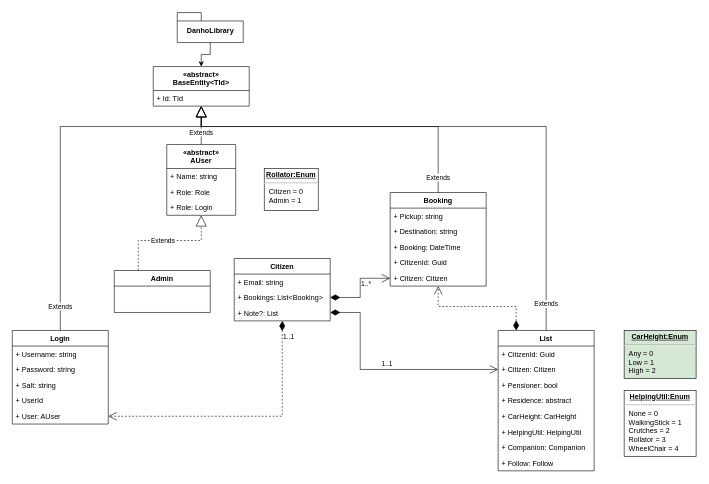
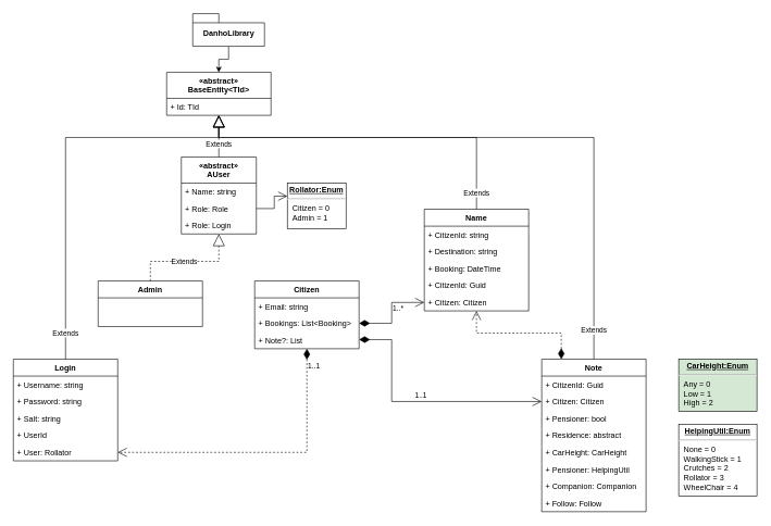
+ <mxCell id="12" value="" style="endArrow=open;endFill=1;endSize=12;html=1;rounded=0;edgeStyle=orthogonalEdgeStyle;" edge="1" parent="1" source="10" target="5"><mxGeometry width="160" relative="1" as="geometry"><mxPoint x="100" y="550" as="sourcePoint" /><mxPoint x="260" y="550" as="targetPoint" /><Array as="points"><mxPoint x="420" y="319" /><mxPoint x="420" y="300" /></Array></mxGeometry></mxCell>
- <mxCell id="19" value="Booking" style="swimlane;fontStyle=1;align=center;verticalAlign=top;childLayout=stackLayout;horizontal=1;startSize=26;horizontalStack=0;resizeParent=1;resizeParentMax=0;resizeLast=0;collapsible=1;marginBottom=0;" vertex="1" parent="1"><mxGeometry x="650" y="320" width="160" height="156" as="geometry" /></mxCell>
+ <mxCell id="19" value="Name" style="swimlane;fontStyle=1;align=center;verticalAlign=top;childLayout=stackLayout;horizontal=1;startSize=26;horizontalStack=0;resizeParent=1;resizeParentMax=0;resizeLast=0;collapsible=1;marginBottom=0;" vertex="1" parent="1"><mxGeometry x="650" y="320" width="160" height="156" as="geometry" /></mxCell>
- <mxCell id="20" value="+ Pickup: string" style="text;strokeColor=none;fillColor=none;align=left;verticalAlign=top;spacingLeft=4;spacingRight=4;overflow=hidden;rotatable=0;points=[[0,0.5],[1,0.5]];portConstraint=eastwest;" vertex="1" parent="19"><mxGeometry y="26" width="160" height="26" as="geometry" /></mxCell>
+ <mxCell id="20" value="+ CitizenId: string" style="text;strokeColor=none;fillColor=none;align=left;verticalAlign=top;spacingLeft=4;spacingRight=4;overflow=hidden;rotatable=0;points=[[0,0.5],[1,0.5]];portConstraint=eastwest;" vertex="1" parent="19"><mxGeometry y="26" width="160" height="26" as="geometry" /></mxCell>
- <mxCell id="13" value="Admin" style="swimlane;fontStyle=1;align=center;verticalAlign=top;childLayout=stackLayout;horizontal=1;startSize=26;horizontalStack=0;resizeParent=1;resizeParentMax=0;resizeLast=0;collapsible=1;marginBottom=0;" vertex="1" parent="1"><mxGeometry x="190" y="450" width="160" height="70" as="geometry" /></mxCell>
+ <mxCell id="13" value="Admin" style="swimlane;fontStyle=1;align=center;verticalAlign=top;childLayout=stackLayout;horizontal=1;startSize=26;horizontalStack=0;resizeParent=1;resizeParentMax=0;resizeLast=0;collapsible=1;marginBottom=0;" vertex="1" parent="1"><mxGeometry x="150" y="430" width="160" height="70" as="geometry" /></mxCell>
- <mxCell id="27" value="List" style="swimlane;fontStyle=1;align=center;verticalAlign=top;childLayout=stackLayout;horizontal=1;startSize=26;horizontalStack=0;resizeParent=1;resizeParentMax=0;resizeLast=0;collapsible=1;marginBottom=0;" vertex="1" parent="1"><mxGeometry x="830" y="550" width="160" height="234" as="geometry" /></mxCell>
+ <mxCell id="27" value="Note" style="swimlane;fontStyle=1;align=center;verticalAlign=top;childLayout=stackLayout;horizontal=1;startSize=26;horizontalStack=0;resizeParent=1;resizeParentMax=0;resizeLast=0;collapsible=1;marginBottom=0;" vertex="1" parent="1"><mxGeometry x="830" y="550" width="160" height="234" as="geometry" /></mxCell>
- <mxCell id="44" value="+ User: AUser" style="text;strokeColor=none;fillColor=none;align=left;verticalAlign=top;spacingLeft=4;spacingRight=4;overflow=hidden;rotatable=0;points=[[0,0.5],[1,0.5]];portConstraint=eastwest;" vertex="1" parent="39"><mxGeometry y="130" width="160" height="26" as="geometry" /></mxCell>
+ <mxCell id="44" value="+ User: Rollator" style="text;strokeColor=none;fillColor=none;align=left;verticalAlign=top;spacingLeft=4;spacingRight=4;overflow=hidden;rotatable=0;points=[[0,0.5],[1,0.5]];portConstraint=eastwest;" vertex="1" parent="39"><mxGeometry y="130" width="160" height="26" as="geometry" /></mxCell>
- <mxCell id="33" value="+ HelpingUtil: HelpingUtil" style="text;strokeColor=none;fillColor=none;align=left;verticalAlign=top;spacingLeft=4;spacingRight=4;overflow=hidden;rotatable=0;points=[[0,0.5],[1,0.5]];portConstraint=eastwest;" vertex="1" parent="27"><mxGeometry y="156" width="160" height="26" as="geometry" /></mxCell>
+ <mxCell id="33" value="+ Pensioner: HelpingUtil" style="text;strokeColor=none;fillColor=none;align=left;verticalAlign=top;spacingLeft=4;spacingRight=4;overflow=hidden;rotatable=0;points=[[0,0.5],[1,0.5]];portConstraint=eastwest;" vertex="1" parent="27"><mxGeometry y="156" width="160" height="26" as="geometry" /></mxCell>
